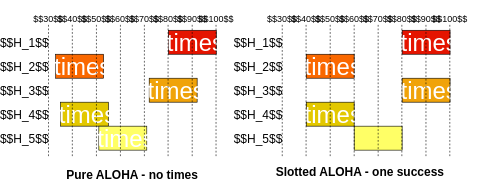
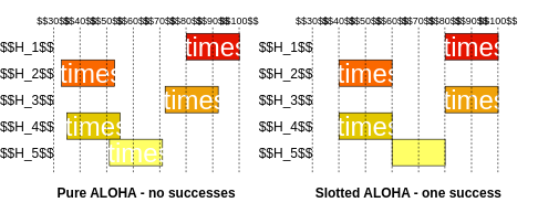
- <mxCell id="55" value="Slotted ALOHA - one success" style="text;html=1;strokeColor=none;fillColor=none;align=center;verticalAlign=middle;whiteSpace=wrap;rounded=0;fontSize=20;fontStyle=1" vertex="1" parent="1"><mxGeometry x="455" y="275" width="290" height="20" as="geometry" /></mxCell>
+ <mxCell id="55" value="Slotted ALOHA - one success" style="text;html=1;strokeColor=none;fillColor=none;align=center;verticalAlign=middle;whiteSpace=wrap;rounded=0;fontSize=20;fontStyle=1" vertex="1" parent="1"><mxGeometry x="470" y="280" width="290" height="20" as="geometry" /></mxCell>
- <mxCell id="54" value="Pure ALOHA - no times" style="text;html=1;strokeColor=none;fillColor=none;align=center;verticalAlign=middle;whiteSpace=wrap;rounded=0;fontSize=20;fontStyle=1" vertex="1" parent="1"><mxGeometry x="80" y="280" width="280" height="20" as="geometry" /></mxCell>
+ <mxCell id="54" value="Pure ALOHA - no successes" style="text;html=1;strokeColor=none;fillColor=none;align=center;verticalAlign=middle;whiteSpace=wrap;rounded=0;fontSize=20;fontStyle=1" vertex="1" parent="1"><mxGeometry x="80" y="280" width="280" height="20" as="geometry" /></mxCell>
